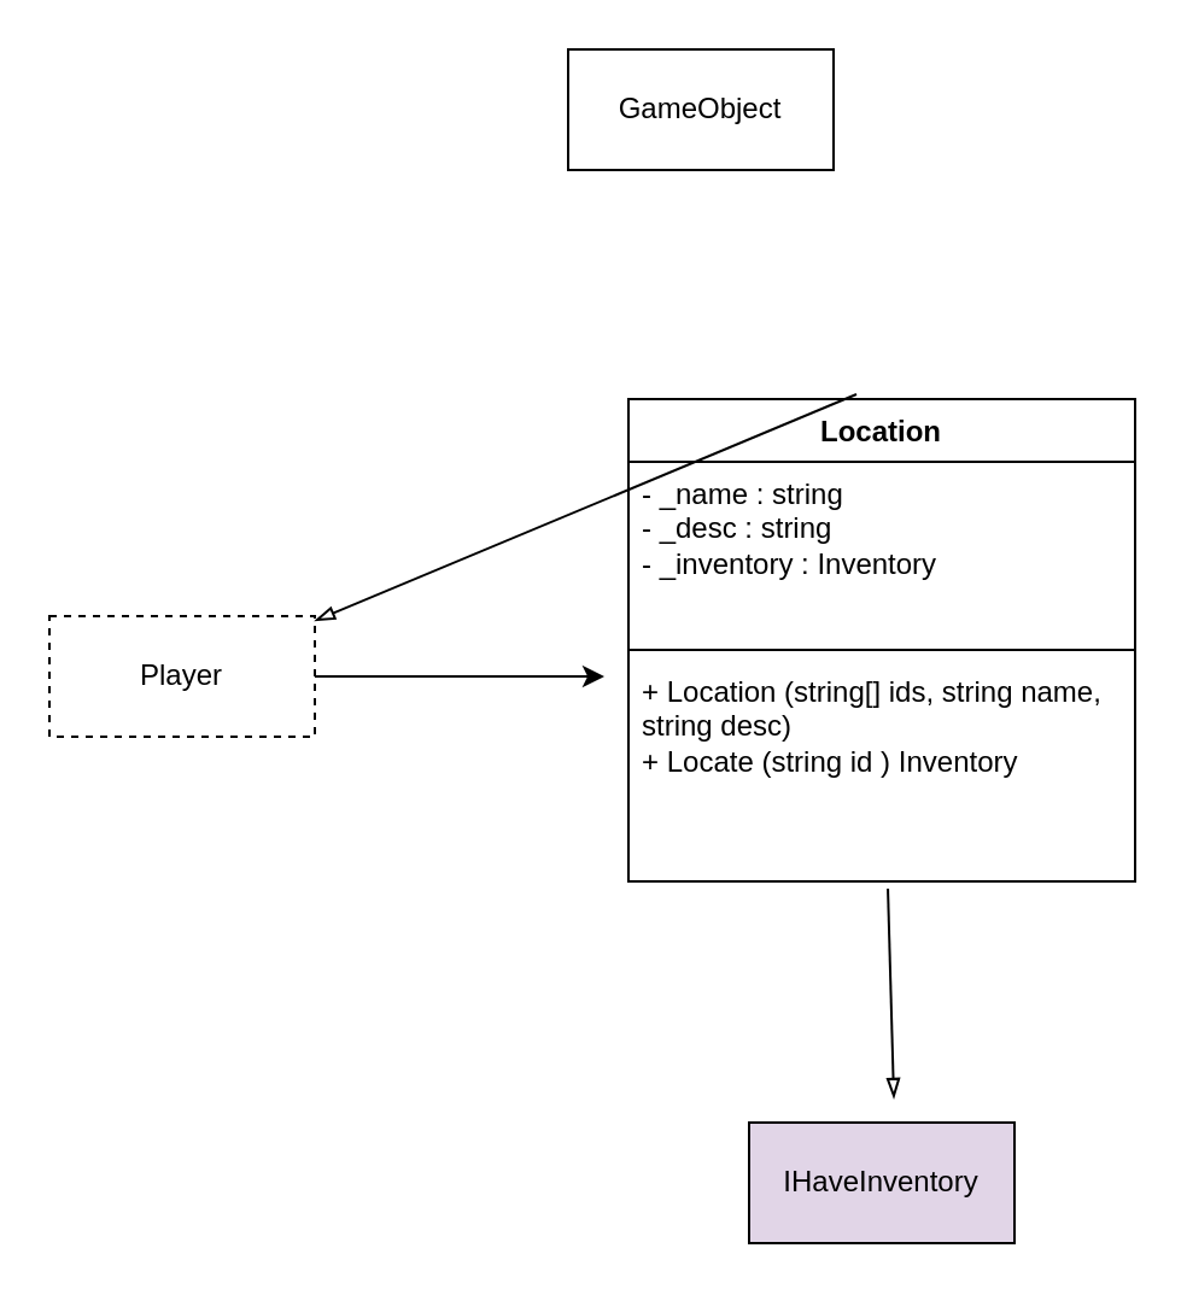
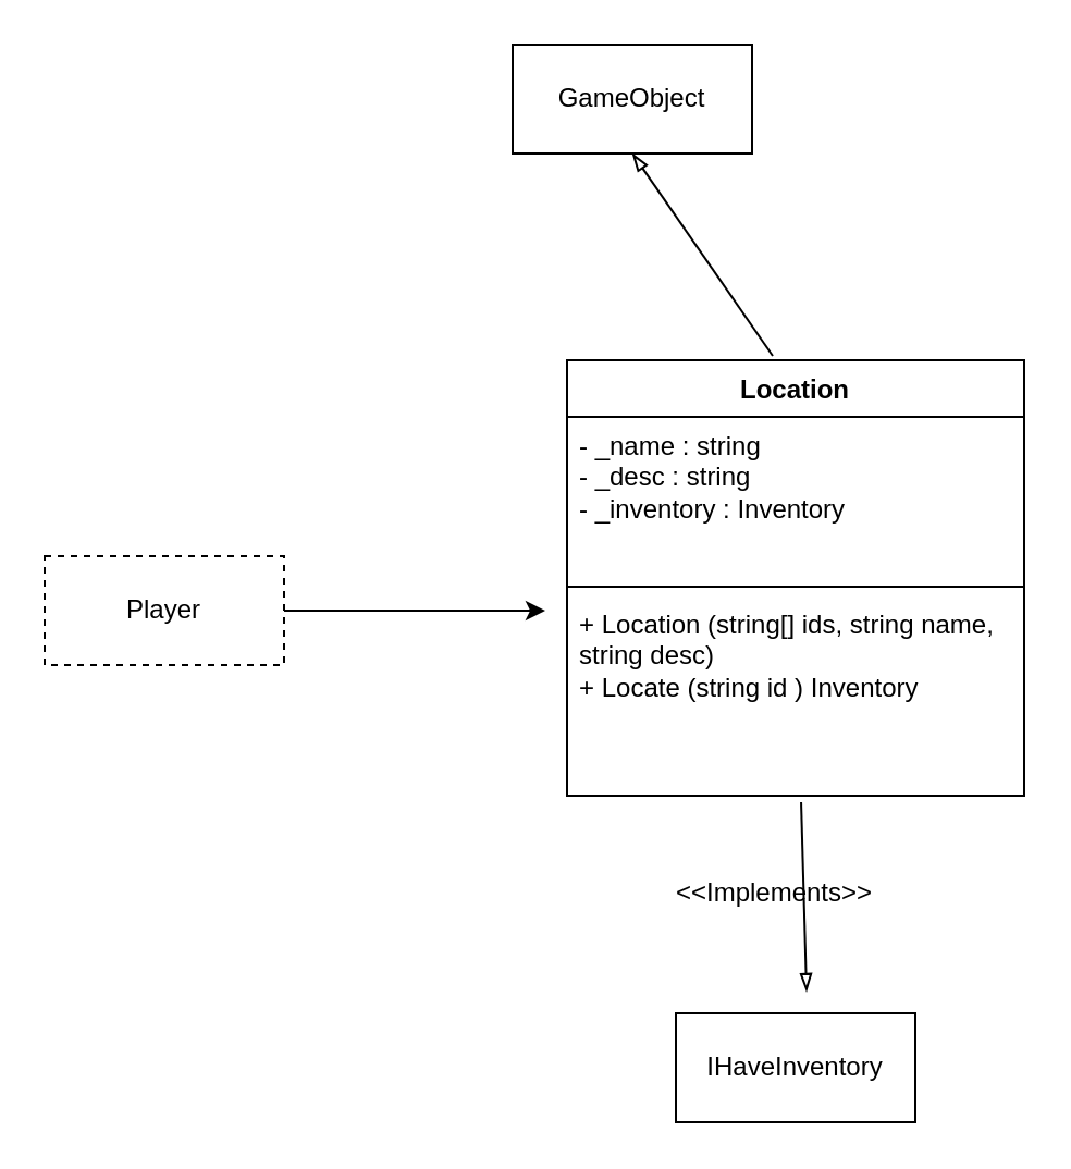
- <mxCell id="12" value="" style="endArrow=blockThin;html=1;rounded=0;endFill=0;exitX=0.45;exitY=-0.01;exitDx=0;exitDy=0;exitPerimeter=0;" edge="1" parent="1" source="2" target="7"><mxGeometry width="50" height="50" relative="1" as="geometry"><mxPoint x="378" y="378" as="sourcePoint" /><mxPoint x="375" y="455" as="targetPoint" /></mxGeometry></mxCell>
+ <mxCell id="12" value="" style="endArrow=blockThin;html=1;rounded=0;endFill=0;entryX=0.5;entryY=1;entryDx=0;entryDy=0;exitX=0.45;exitY=-0.01;exitDx=0;exitDy=0;exitPerimeter=0;" edge="1" parent="1" source="2" target="11"><mxGeometry width="50" height="50" relative="1" as="geometry"><mxPoint x="378" y="378" as="sourcePoint" /><mxPoint x="375" y="455" as="targetPoint" /></mxGeometry></mxCell>
+ <mxCell id="10" value="&amp;lt;&amp;lt;Implements&amp;gt;&amp;gt;" style="text;html=1;align=center;verticalAlign=middle;resizable=0;points=[];autosize=1;strokeColor=none;fillColor=none;" vertex="1" parent="1"><mxGeometry x="300" y="395" width="110" height="30" as="geometry" /></mxCell>
- <mxCell id="8" value="IHaveInventory" style="html=1;whiteSpace=wrap;fillColor=#e1d5e7;" vertex="1" parent="1"><mxGeometry x="310" y="465" width="110" height="50" as="geometry" /></mxCell>
+ <mxCell id="8" value="IHaveInventory" style="html=1;whiteSpace=wrap;" vertex="1" parent="1"><mxGeometry x="310" y="465" width="110" height="50" as="geometry" /></mxCell>
